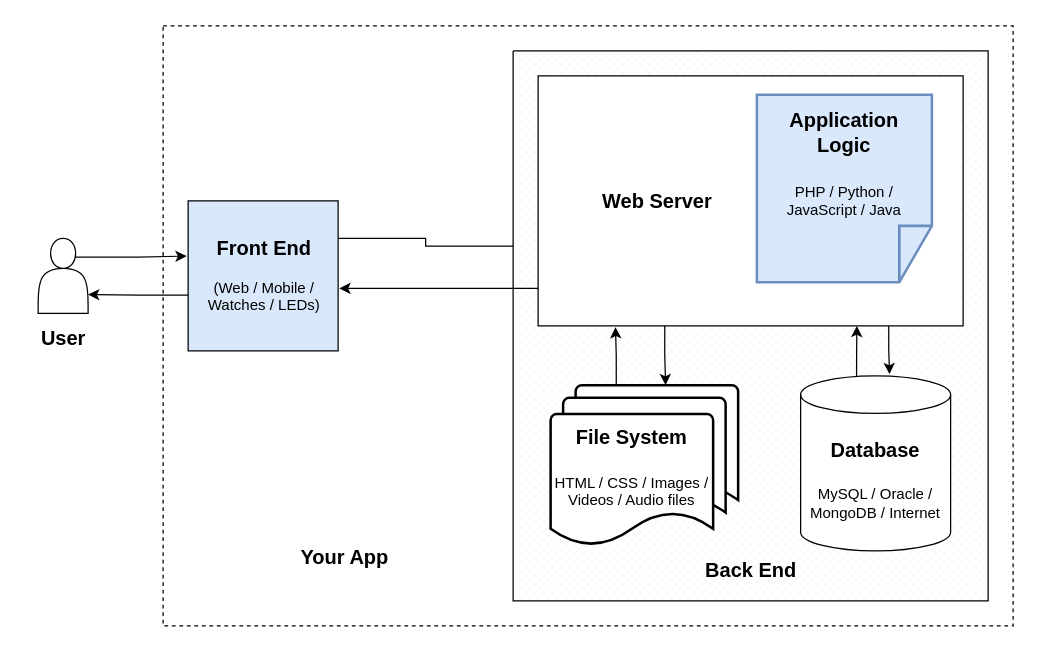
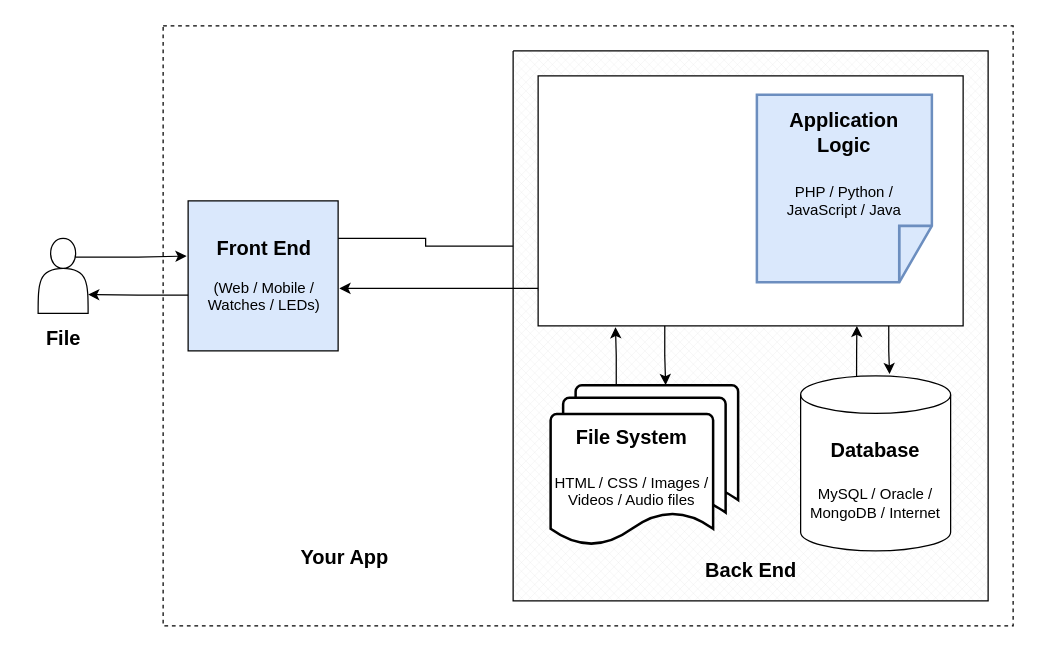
- <mxCell id="21" value="&lt;b style=&quot;border-color: var(--border-color); text-align: left; background-color: initial; font-size: 16px;&quot;&gt;&lt;div style=&quot;border-color: var(--border-color); text-align: center;&quot;&gt;Web Server&lt;/div&gt;&lt;/b&gt;" style="text;html=1;align=center;verticalAlign=middle;resizable=0;points=[];autosize=1;strokeColor=none;fillColor=none;fontSize=12;" vertex="1" parent="1"><mxGeometry x="470" y="145" width="110" height="30" as="geometry" /></mxCell>
- <mxCell id="5" value="&lt;b&gt;&lt;font style=&quot;font-size: 16px;&quot;&gt;User&lt;/font&gt;&lt;/b&gt;" style="text;html=1;align=center;verticalAlign=middle;resizable=0;points=[];autosize=1;strokeColor=none;fillColor=none;" vertex="1" parent="1"><mxGeometry x="20" y="255" width="60" height="30" as="geometry" /></mxCell>
+ <mxCell id="5" value="&lt;b&gt;&lt;font style=&quot;font-size: 16px;&quot;&gt;File&lt;/font&gt;&lt;/b&gt;" style="text;html=1;align=center;verticalAlign=middle;resizable=0;points=[];autosize=1;strokeColor=none;fillColor=none;" vertex="1" parent="1"><mxGeometry x="20" y="255" width="60" height="30" as="geometry" /></mxCell>
